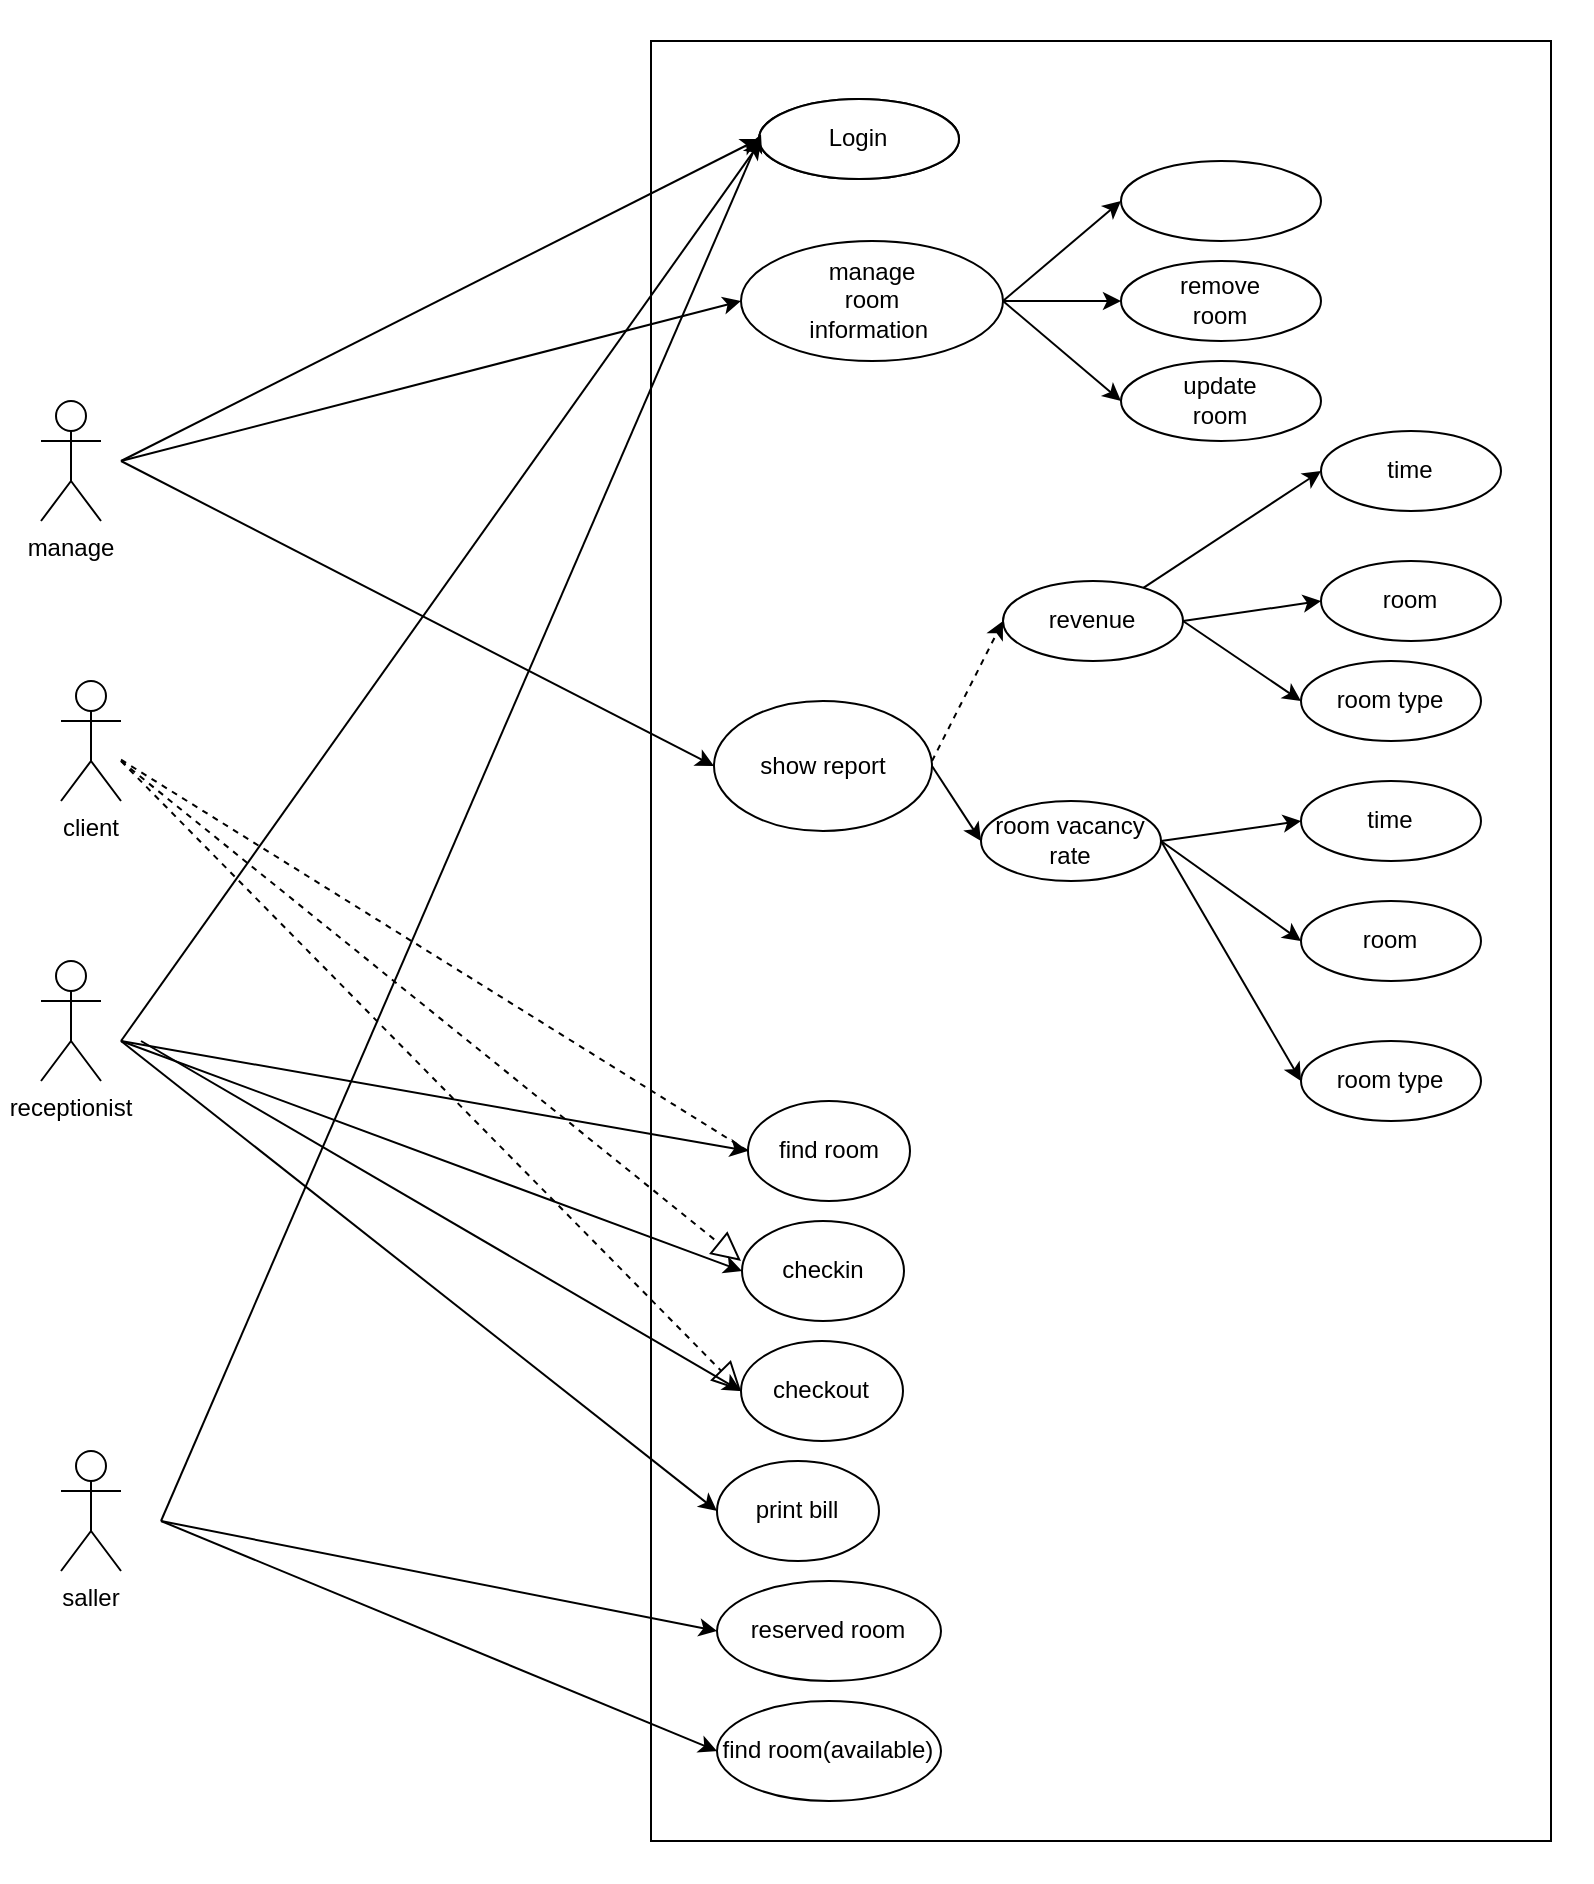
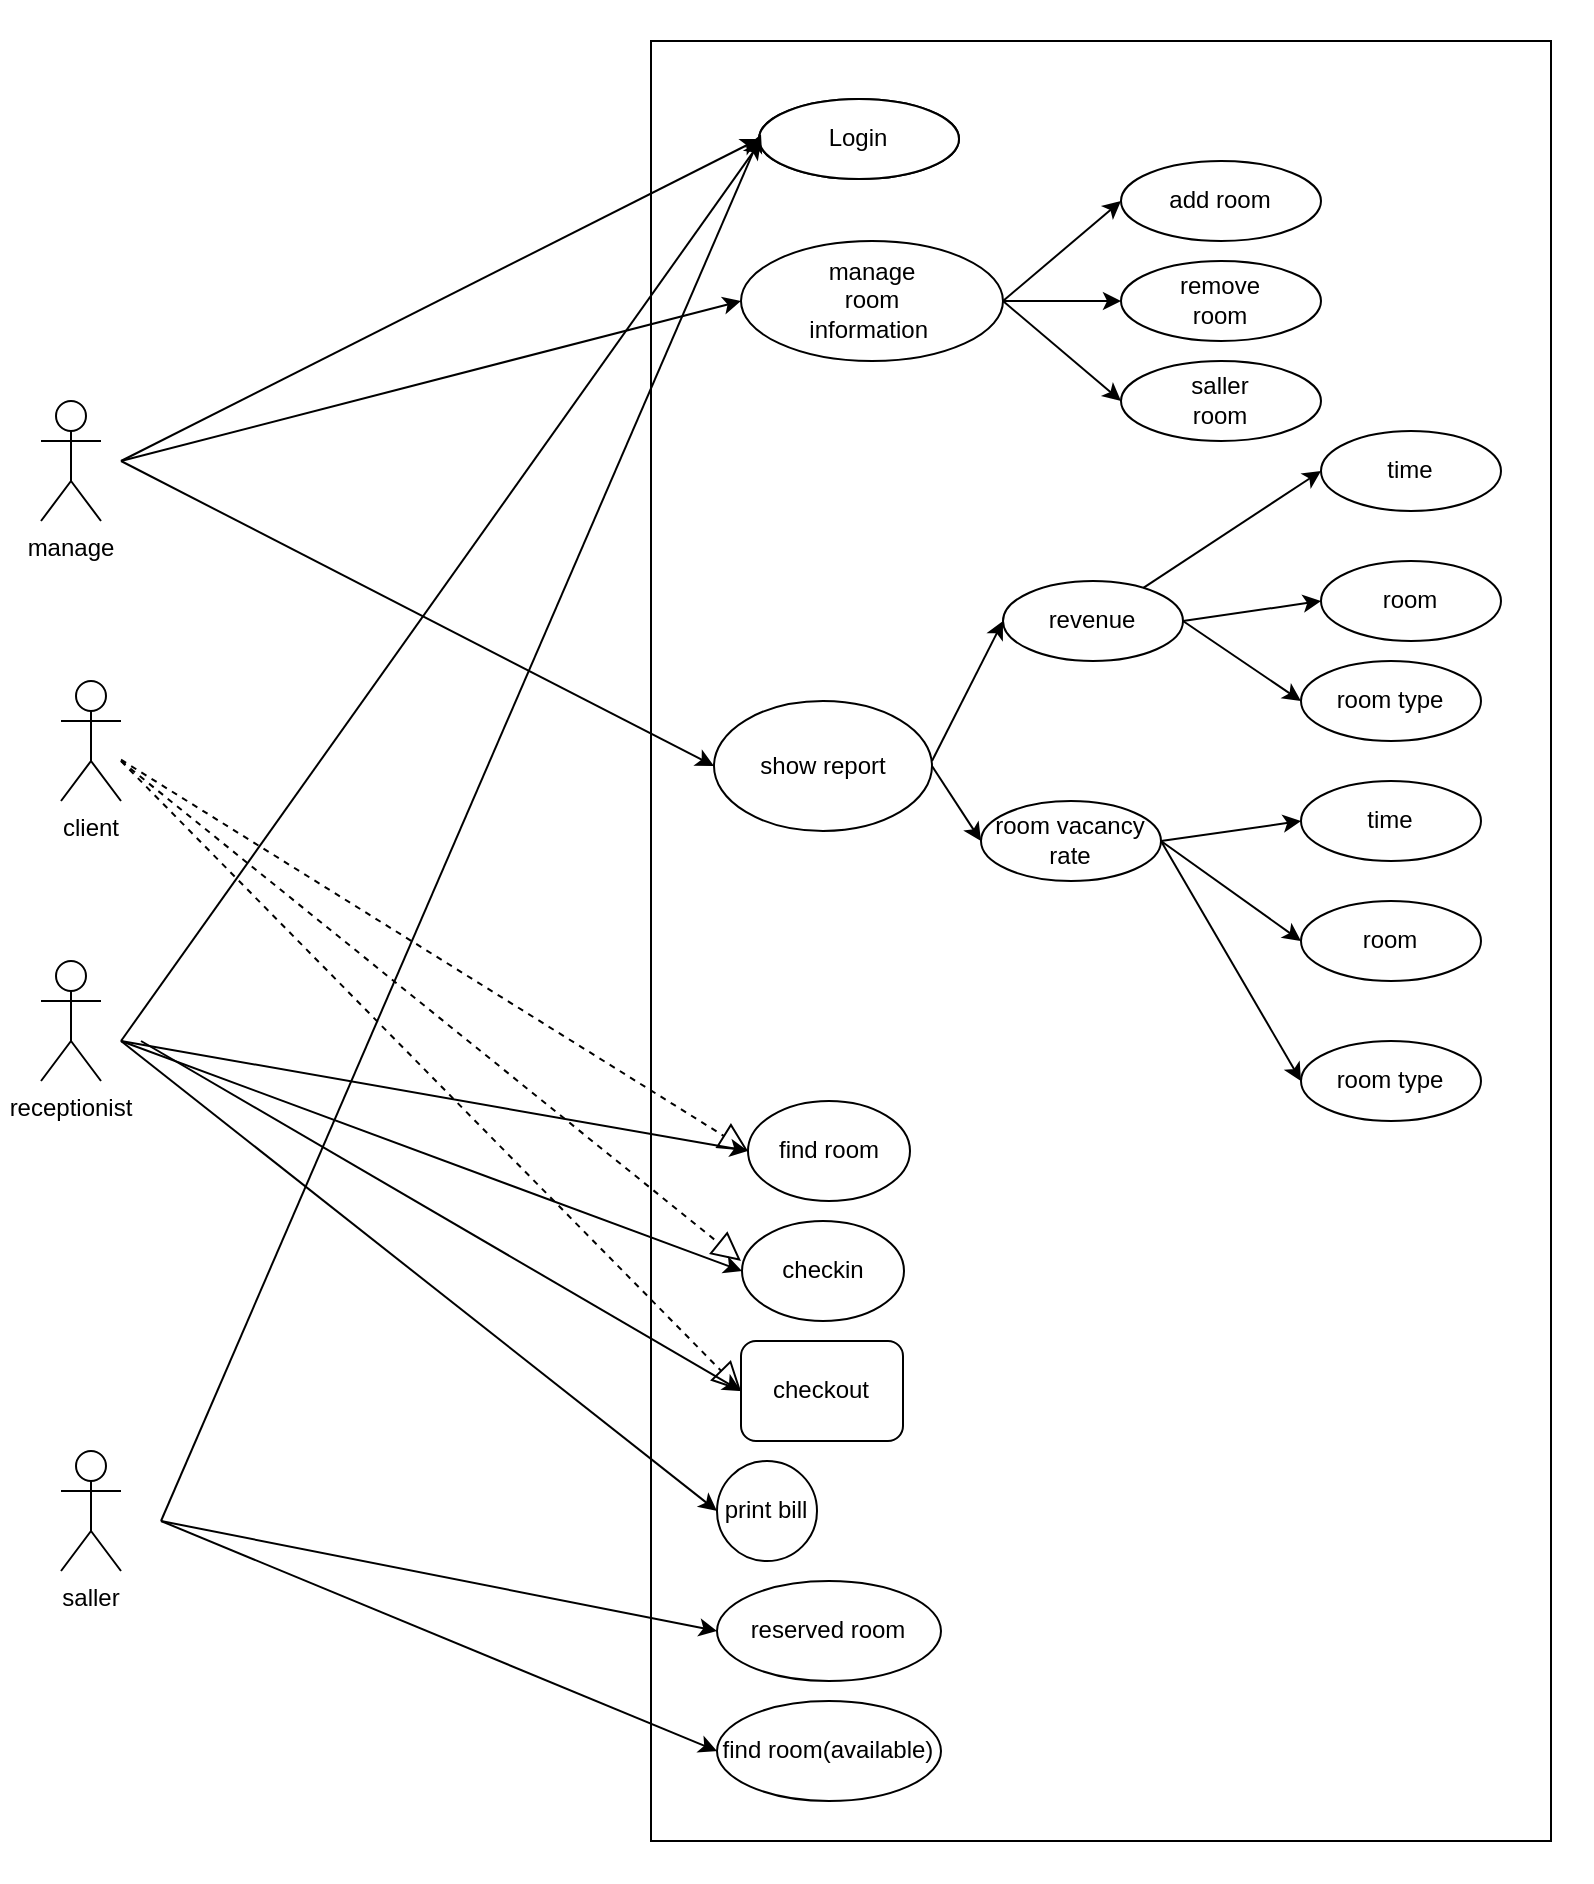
+ <mxCell id="11" value="add room" style="text;html=1;strokeColor=none;fillColor=none;align=center;verticalAlign=middle;whiteSpace=wrap;rounded=0;" parent="1" vertex="1"><mxGeometry x="580" y="85" width="60" height="30" as="geometry" /></mxCell>
- <mxCell id="15" value="update room" style="text;html=1;strokeColor=none;fillColor=none;align=center;verticalAlign=middle;whiteSpace=wrap;rounded=0;" parent="1" vertex="1"><mxGeometry x="580" y="185" width="60" height="30" as="geometry" /></mxCell>
+ <mxCell id="15" value="saller room" style="text;html=1;strokeColor=none;fillColor=none;align=center;verticalAlign=middle;whiteSpace=wrap;rounded=0;" parent="1" vertex="1"><mxGeometry x="580" y="185" width="60" height="30" as="geometry" /></mxCell>
- <mxCell id="27" value="" style="endArrow=classic;html=1;rounded=0;exitX=1;exitY=0.462;exitDx=0;exitDy=0;exitPerimeter=0;entryX=0;entryY=0.5;entryDx=0;entryDy=0;dashed=1;" parent="1" source="19" target="47" edge="1"><mxGeometry width="50" height="50" relative="1" as="geometry"><mxPoint x="439" y="390" as="sourcePoint" /><mxPoint x="489" y="340" as="targetPoint" /></mxGeometry></mxCell>
+ <mxCell id="27" value="" style="endArrow=classic;html=1;rounded=0;exitX=1;exitY=0.462;exitDx=0;exitDy=0;exitPerimeter=0;entryX=0;entryY=0.5;entryDx=0;entryDy=0;" parent="1" source="19" target="47" edge="1"><mxGeometry width="50" height="50" relative="1" as="geometry"><mxPoint x="439" y="390" as="sourcePoint" /><mxPoint x="489" y="340" as="targetPoint" /></mxGeometry></mxCell>
- <mxCell id="57" value="" style="endArrow=none;dashed=1;endFill=0;endSize=12;html=1;rounded=0;entryX=0;entryY=0.5;entryDx=0;entryDy=0;" edge="1" parent="1" source="56" target="37"><mxGeometry width="160" relative="1" as="geometry"><mxPoint x="240" y="580" as="sourcePoint" /><mxPoint x="400" y="580" as="targetPoint" /></mxGeometry></mxCell>
+ <mxCell id="57" value="" style="endArrow=block;dashed=1;endFill=0;endSize=12;html=1;rounded=0;entryX=0;entryY=0.5;entryDx=0;entryDy=0;" edge="1" parent="1" source="56" target="37"><mxGeometry width="160" relative="1" as="geometry"><mxPoint x="240" y="580" as="sourcePoint" /><mxPoint x="400" y="580" as="targetPoint" /></mxGeometry></mxCell>
- <mxCell id="39" value="checkout" style="ellipse;whiteSpace=wrap;html=1;" parent="1" vertex="1"><mxGeometry x="370" y="670" width="81" height="50" as="geometry" /></mxCell>
+ <mxCell id="39" value="checkout" style="whiteSpace=wrap;html=1;rounded=1;" parent="1" vertex="1"><mxGeometry x="370" y="670" width="81" height="50" as="geometry" /></mxCell>
- <mxCell id="40" value="print bill" style="ellipse;whiteSpace=wrap;html=1;" parent="1" vertex="1"><mxGeometry x="358" y="730" width="81" height="50" as="geometry" /></mxCell>
+ <mxCell id="40" value="print bill" style="ellipse;whiteSpace=wrap;html=1;" parent="1" vertex="1"><mxGeometry x="358" y="730" width="50" height="50" as="geometry" /></mxCell>
